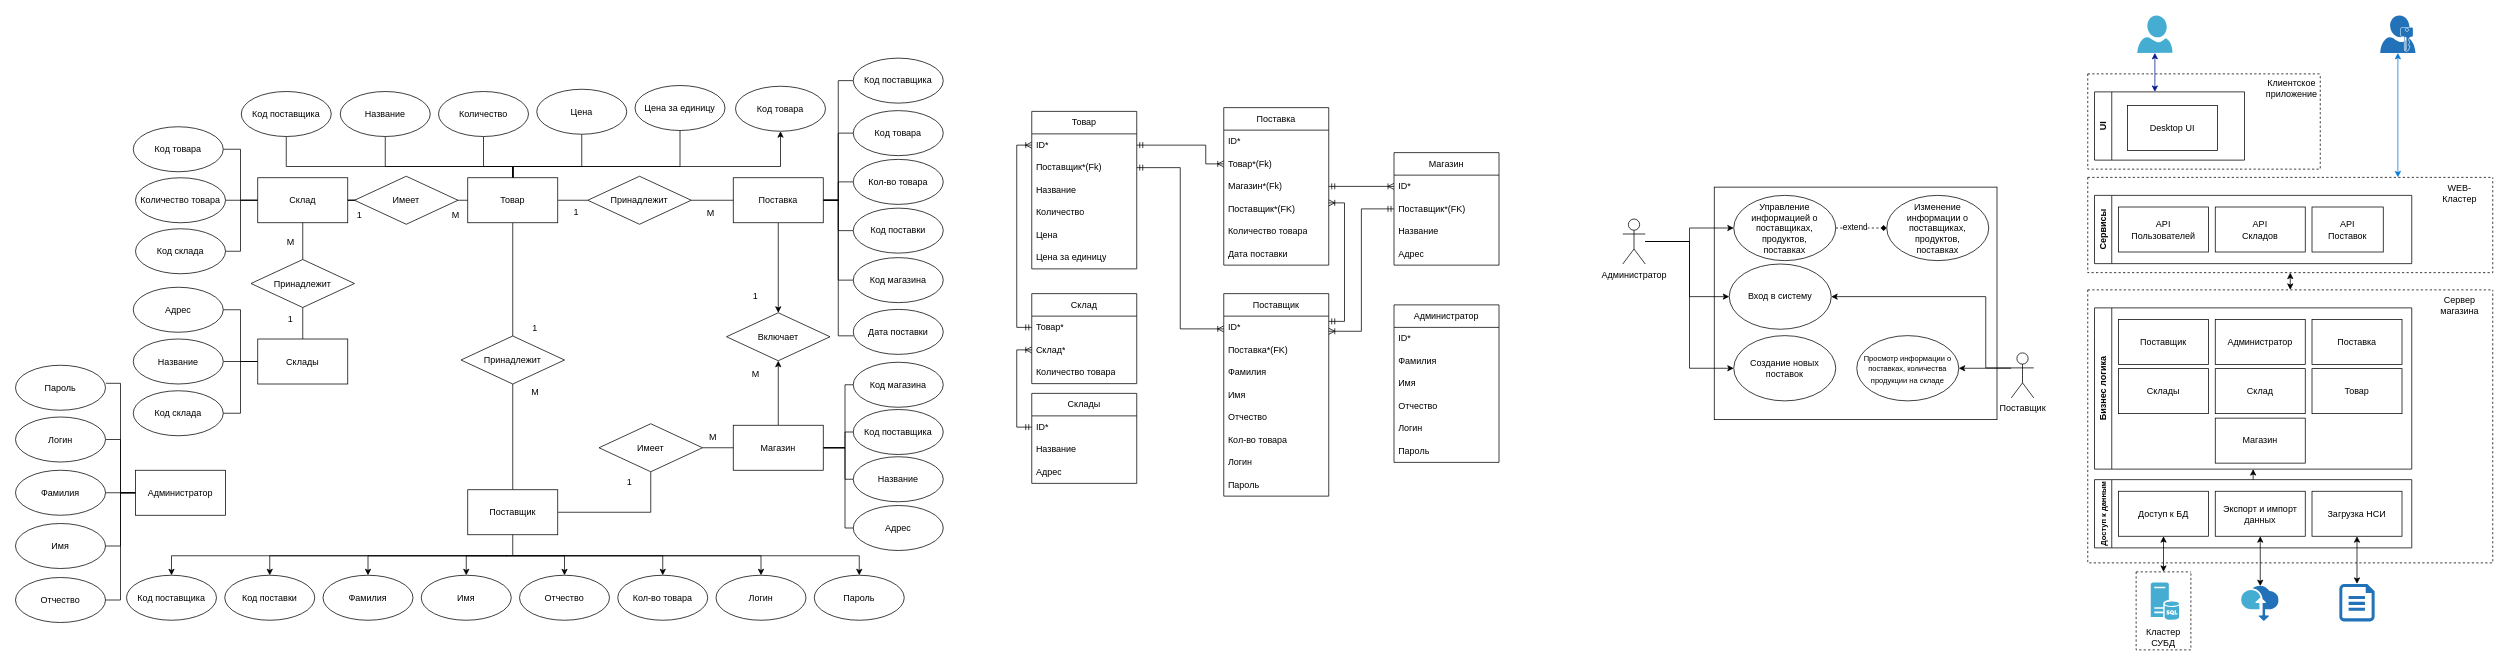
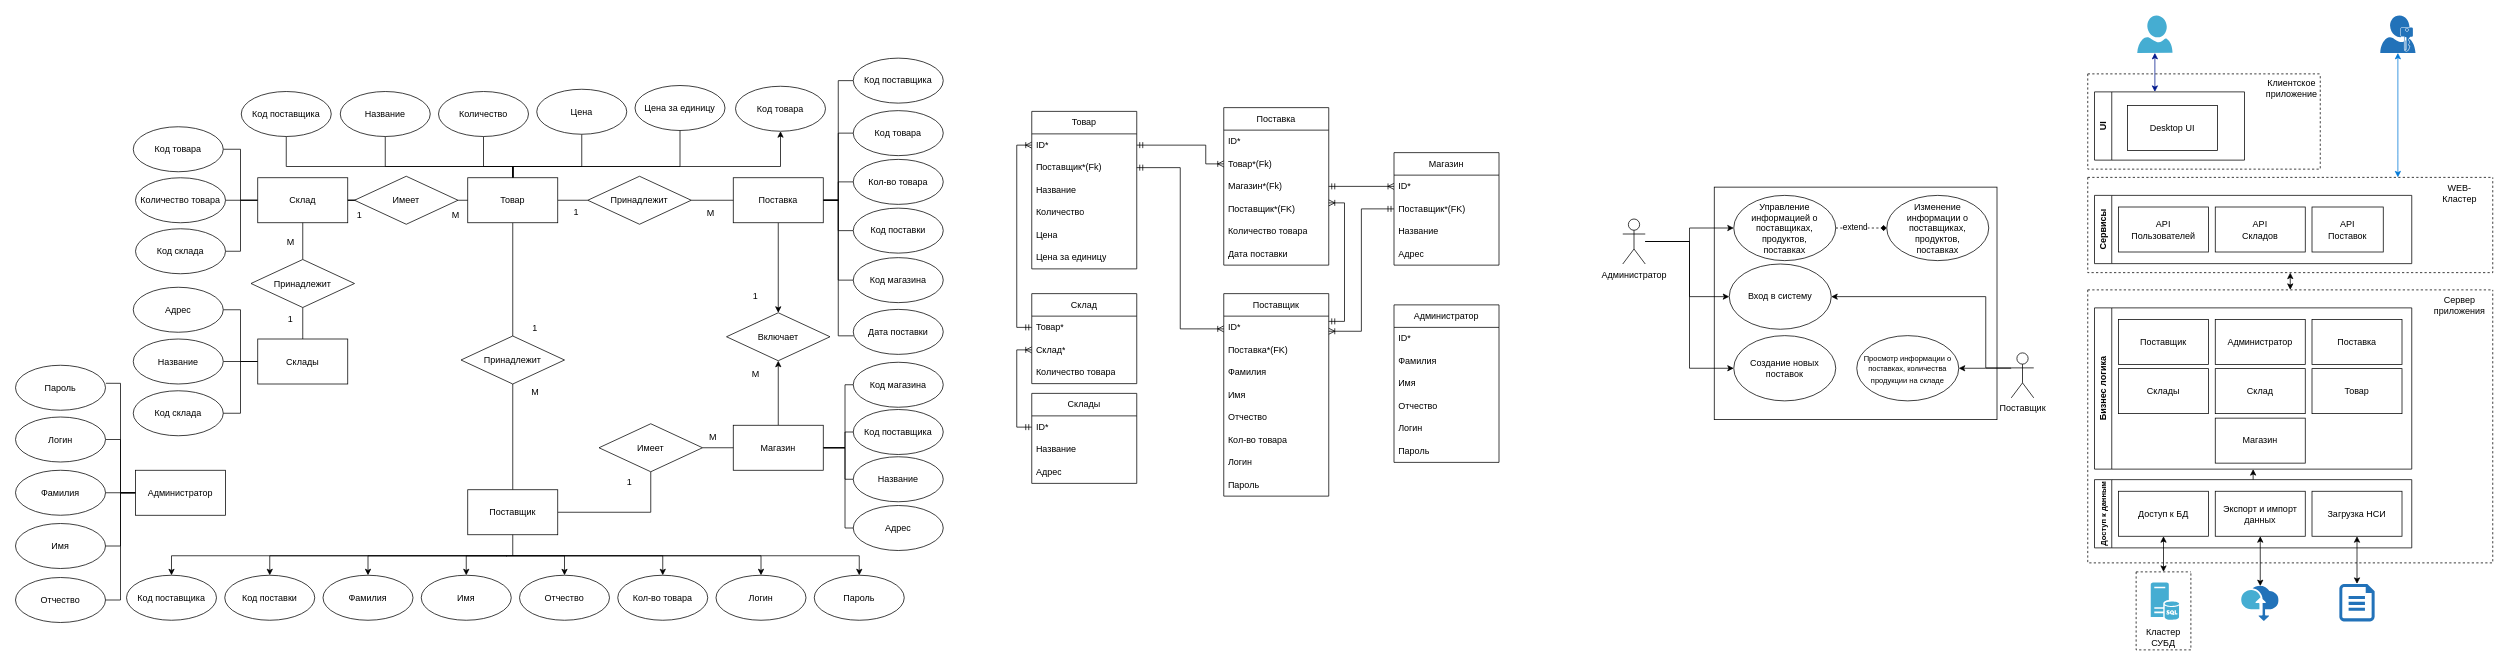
- <mxCell id="198" value="Сервер&lt;br&gt;магазина" style="text;html=1;align=center;verticalAlign=middle;whiteSpace=wrap;rounded=0;" vertex="1" parent="189"><mxGeometry x="466" y="6" width="60" height="30" as="geometry" /></mxCell>
+ <mxCell id="198" value="Сервер&lt;br&gt;приложения" style="text;html=1;align=center;verticalAlign=middle;whiteSpace=wrap;rounded=0;" vertex="1" parent="189"><mxGeometry x="466" y="6" width="60" height="30" as="geometry" /></mxCell>
